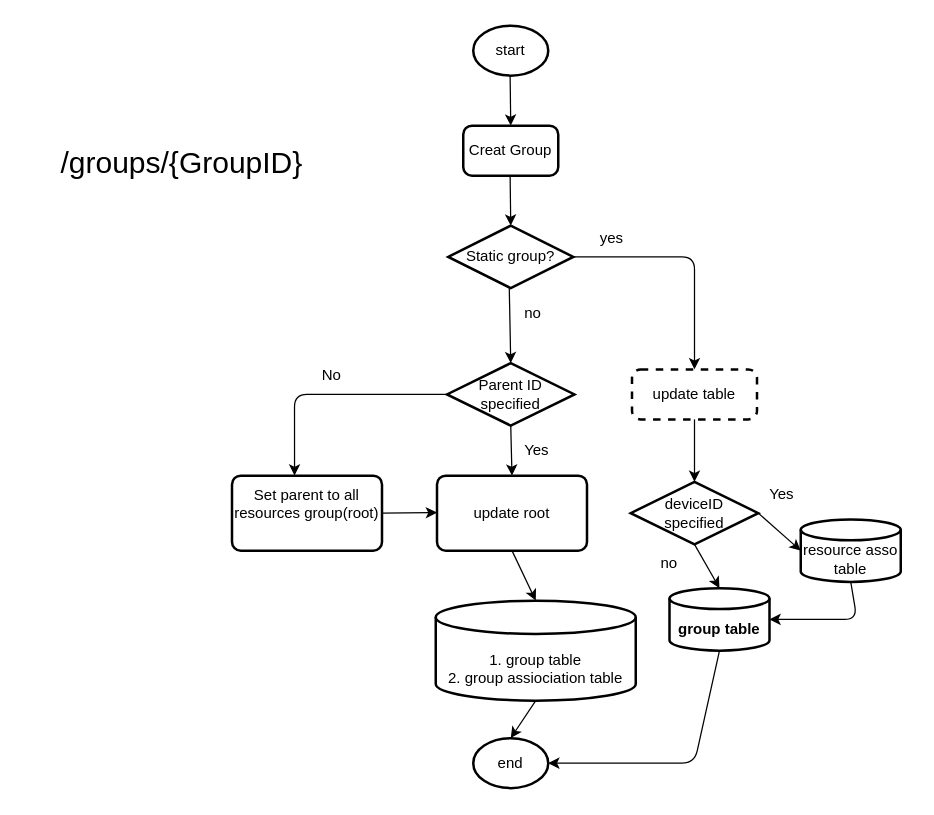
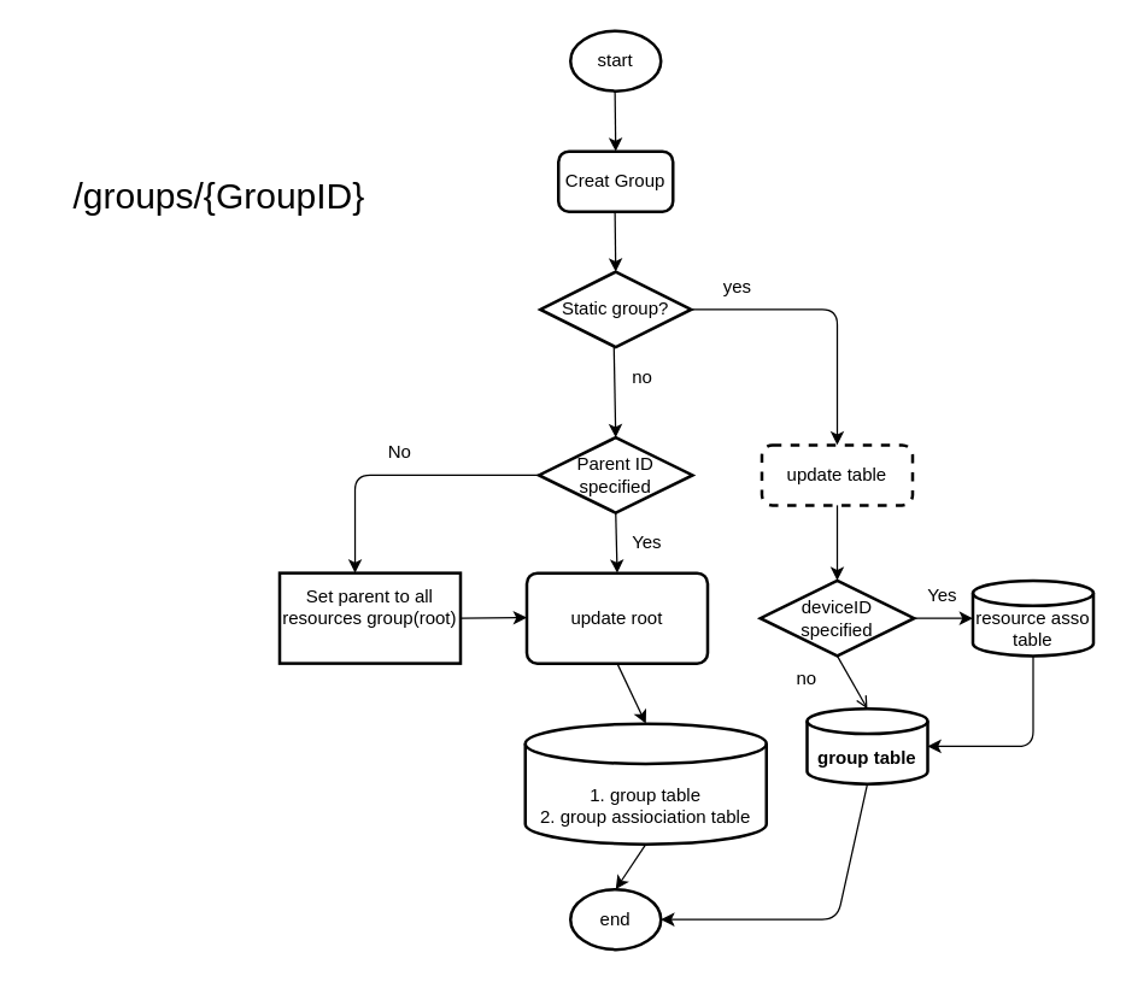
- <mxCell id="5" value="&lt;div&gt;Set parent to all resources group(root)&lt;br&gt;&lt;/div&gt;&lt;div&gt;&lt;br&gt;&lt;/div&gt;" style="rounded=1;whiteSpace=wrap;html=1;absoluteArcSize=1;arcSize=14;strokeWidth=2;" parent="1" vertex="1"><mxGeometry x="185" y="380" width="120" height="60" as="geometry" /></mxCell>
+ <mxCell id="5" value="&lt;div&gt;Set parent to all resources group(root)&lt;br&gt;&lt;/div&gt;&lt;div&gt;&lt;br&gt;&lt;/div&gt;" style="whiteSpace=wrap;html=1;absoluteArcSize=1;arcSize=14;strokeWidth=2;rounded=0;" parent="1" vertex="1"><mxGeometry x="185" y="380" width="120" height="60" as="geometry" /></mxCell>
- <mxCell id="30" value="&lt;br&gt;&lt;div&gt;resource asso table&lt;/div&gt;" style="strokeWidth=2;html=1;shape=mxgraph.flowchart.database;whiteSpace=wrap;" vertex="1" parent="1"><mxGeometry x="640" y="415" width="80" height="50" as="geometry" /></mxCell>
+ <mxCell id="30" value="&lt;br&gt;&lt;div&gt;resource asso table&lt;/div&gt;" style="strokeWidth=2;html=1;shape=mxgraph.flowchart.database;whiteSpace=wrap;" vertex="1" parent="1"><mxGeometry x="645" y="385" width="80" height="50" as="geometry" /></mxCell>
- <mxCell id="32" value="" style="endArrow=classic;html=1;exitX=0.5;exitY=1;exitDx=0;exitDy=0;exitPerimeter=0;entryX=0.5;entryY=0;entryDx=0;entryDy=0;entryPerimeter=0;" edge="1" parent="1" source="29" target="17"><mxGeometry width="50" height="50" relative="1" as="geometry"><mxPoint x="623.66" y="430" as="sourcePoint" /><mxPoint x="624" y="490" as="targetPoint" /></mxGeometry></mxCell>
+ <mxCell id="32" value="" style="endArrow=open;html=1;exitX=0.5;exitY=1;exitDx=0;exitDy=0;exitPerimeter=0;entryX=0.5;entryY=0;entryDx=0;entryDy=0;entryPerimeter=0;" edge="1" parent="1" source="29" target="17"><mxGeometry width="50" height="50" relative="1" as="geometry"><mxPoint x="623.66" y="430" as="sourcePoint" /><mxPoint x="624" y="490" as="targetPoint" /></mxGeometry></mxCell>
